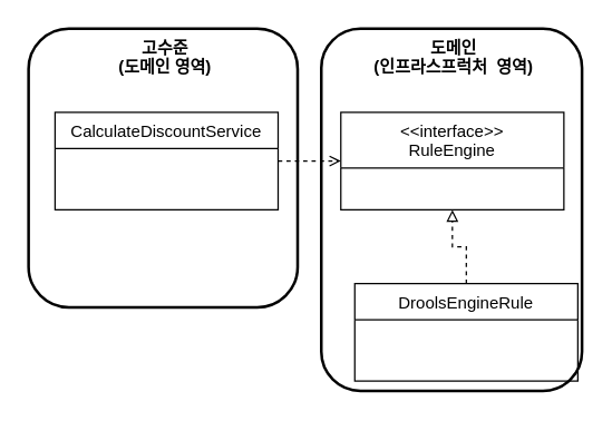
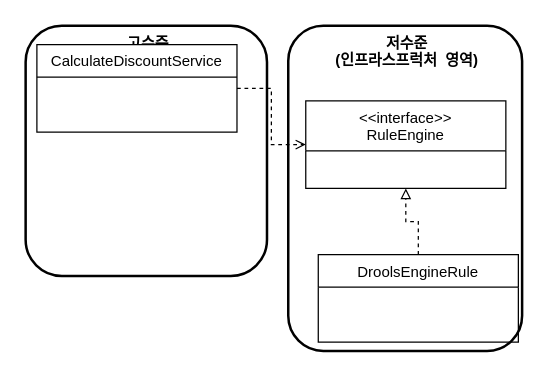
- <mxCell id="3" value="&amp;nbsp;&lt;b&gt;고수준&lt;/b&gt;&lt;div&gt;&lt;b&gt;&amp;nbsp;(도메인 영역)&lt;/b&gt;&lt;/div&gt;" style="rounded=1;whiteSpace=wrap;html=1;align=center;verticalAlign=top;strokeWidth=2;" vertex="1" parent="1"><mxGeometry x="20" y="20" width="193" height="200" as="geometry" /></mxCell>
+ <mxCell id="3" value="&amp;nbsp;&lt;b&gt;고수준&lt;/b&gt;&lt;div&gt;&lt;b&gt;&amp;nbsp;(저수준 영역)&lt;/b&gt;&lt;/div&gt;" style="rounded=1;whiteSpace=wrap;html=1;align=center;verticalAlign=top;strokeWidth=2;" vertex="1" parent="1"><mxGeometry x="20" y="20" width="193" height="200" as="geometry" /></mxCell>
- <mxCell id="2" value="&amp;nbsp;&lt;b&gt;도메인&lt;/b&gt;&lt;div&gt;&lt;b&gt;&amp;nbsp;(인프라스프럭처&amp;nbsp; 영역)&lt;/b&gt;&lt;/div&gt;" style="rounded=1;whiteSpace=wrap;html=1;align=center;verticalAlign=top;strokeWidth=2;" vertex="1" parent="1"><mxGeometry x="230" y="20" width="187" height="260" as="geometry" /></mxCell>
+ <mxCell id="2" value="&amp;nbsp;&lt;b&gt;저수준&lt;/b&gt;&lt;div&gt;&lt;b&gt;&amp;nbsp;(인프라스프럭처&amp;nbsp; 영역)&lt;/b&gt;&lt;/div&gt;" style="rounded=1;whiteSpace=wrap;html=1;align=center;verticalAlign=top;strokeWidth=2;" vertex="1" parent="1"><mxGeometry x="230" y="20" width="187" height="260" as="geometry" /></mxCell>
- <mxCell id="5" value="CalculateDiscountService" style="swimlane;fontStyle=0;align=center;verticalAlign=top;childLayout=stackLayout;horizontal=1;startSize=26;horizontalStack=0;resizeParent=1;resizeLast=0;collapsible=1;marginBottom=0;rounded=0;shadow=0;strokeWidth=1;" vertex="1" parent="1"><mxGeometry x="39" y="80" width="160" height="70" as="geometry"><mxRectangle x="340" y="380" width="170" height="26" as="alternateBounds" /></mxGeometry></mxCell>
+ <mxCell id="5" value="CalculateDiscountService" style="swimlane;fontStyle=0;align=center;verticalAlign=top;childLayout=stackLayout;horizontal=1;startSize=26;horizontalStack=0;resizeParent=1;resizeLast=0;collapsible=1;marginBottom=0;rounded=0;shadow=0;strokeWidth=1;" vertex="1" parent="1"><mxGeometry x="29" y="35" width="160" height="70" as="geometry"><mxRectangle x="340" y="380" width="170" height="26" as="alternateBounds" /></mxGeometry></mxCell>
